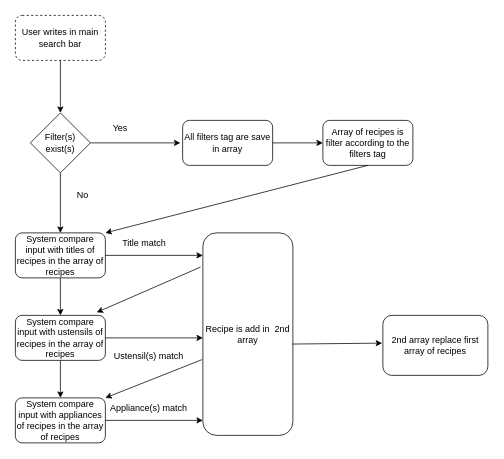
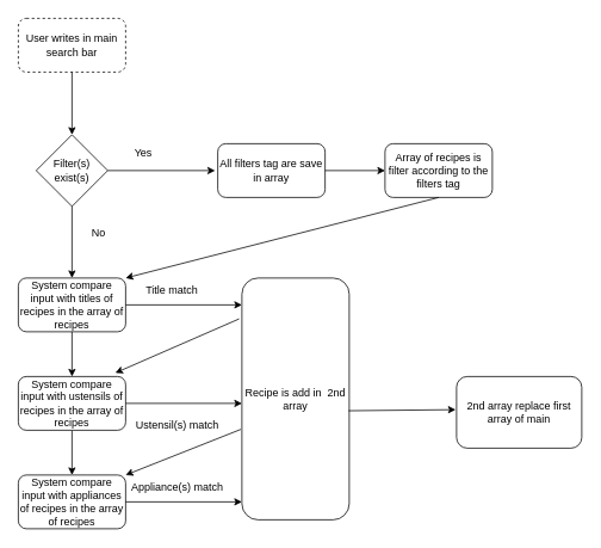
- <mxCell id="22" value="2nd array replace first array of recipes" style="rounded=1;whiteSpace=wrap;html=1;" vertex="1" parent="1"><mxGeometry x="510" y="420" width="140" height="80" as="geometry" /></mxCell>
+ <mxCell id="22" value="2nd array replace first array of main" style="rounded=1;whiteSpace=wrap;html=1;" vertex="1" parent="1"><mxGeometry x="510" y="420" width="140" height="80" as="geometry" /></mxCell>
